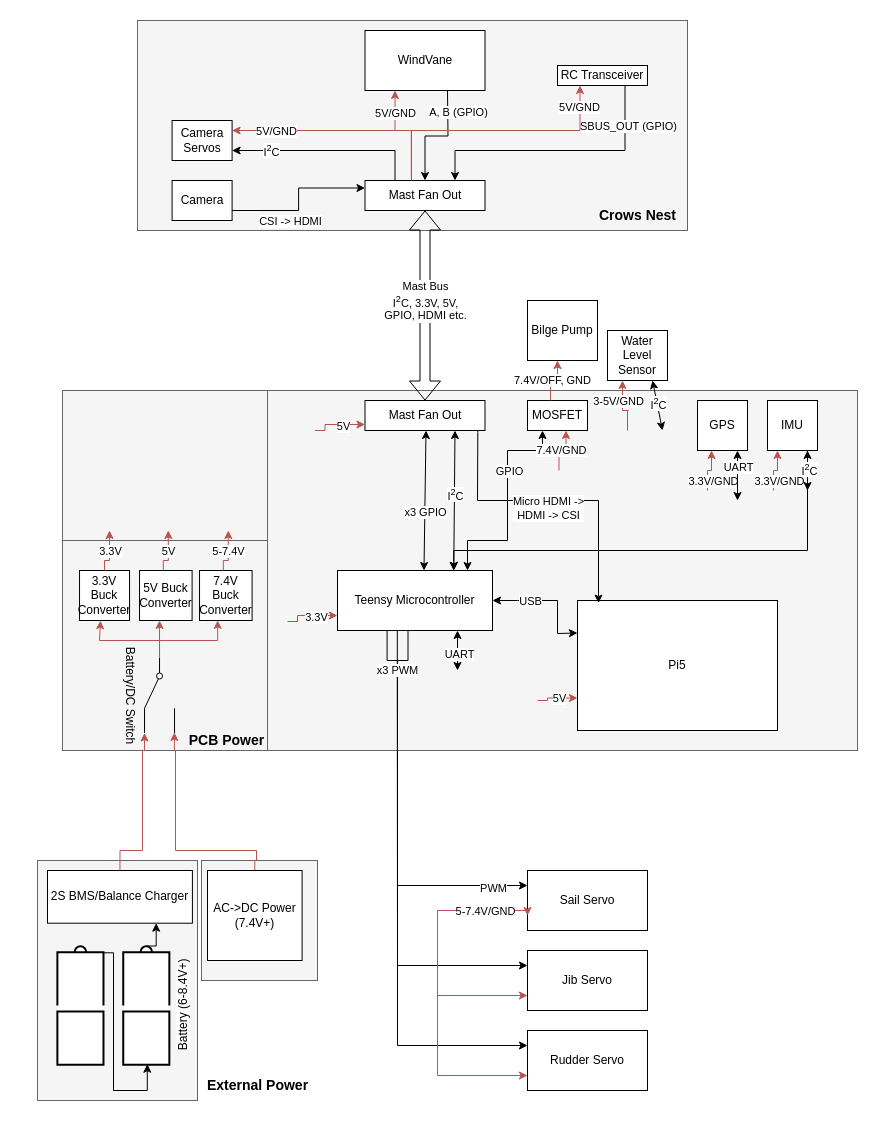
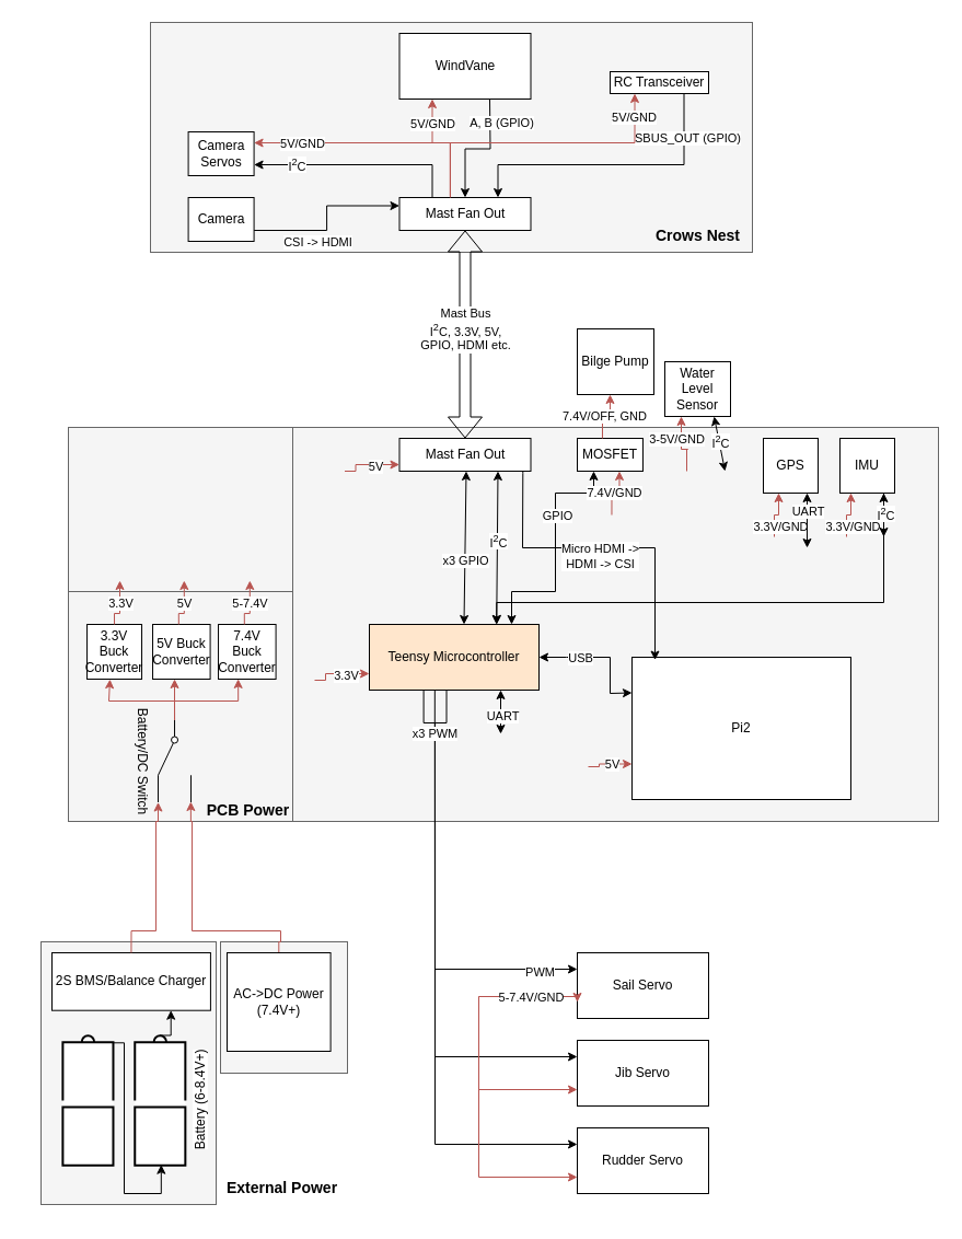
- <mxCell id="12" value="Teensy Microcontroller" style="rounded=0;whiteSpace=wrap;html=1;" parent="1" vertex="1"><mxGeometry x="337" y="570" width="155" height="60" as="geometry" /></mxCell>
+ <mxCell id="12" value="Teensy Microcontroller" style="rounded=0;whiteSpace=wrap;html=1;fillColor=#ffe6cc;" parent="1" vertex="1"><mxGeometry x="337" y="570" width="155" height="60" as="geometry" /></mxCell>
- <mxCell id="23" value="Pi5" style="rounded=0;whiteSpace=wrap;html=1;" parent="1" vertex="1"><mxGeometry x="577" y="600" width="200" height="130" as="geometry" /></mxCell>
+ <mxCell id="23" value="Pi2" style="rounded=0;whiteSpace=wrap;html=1;" parent="1" vertex="1"><mxGeometry x="577" y="600" width="200" height="130" as="geometry" /></mxCell>
